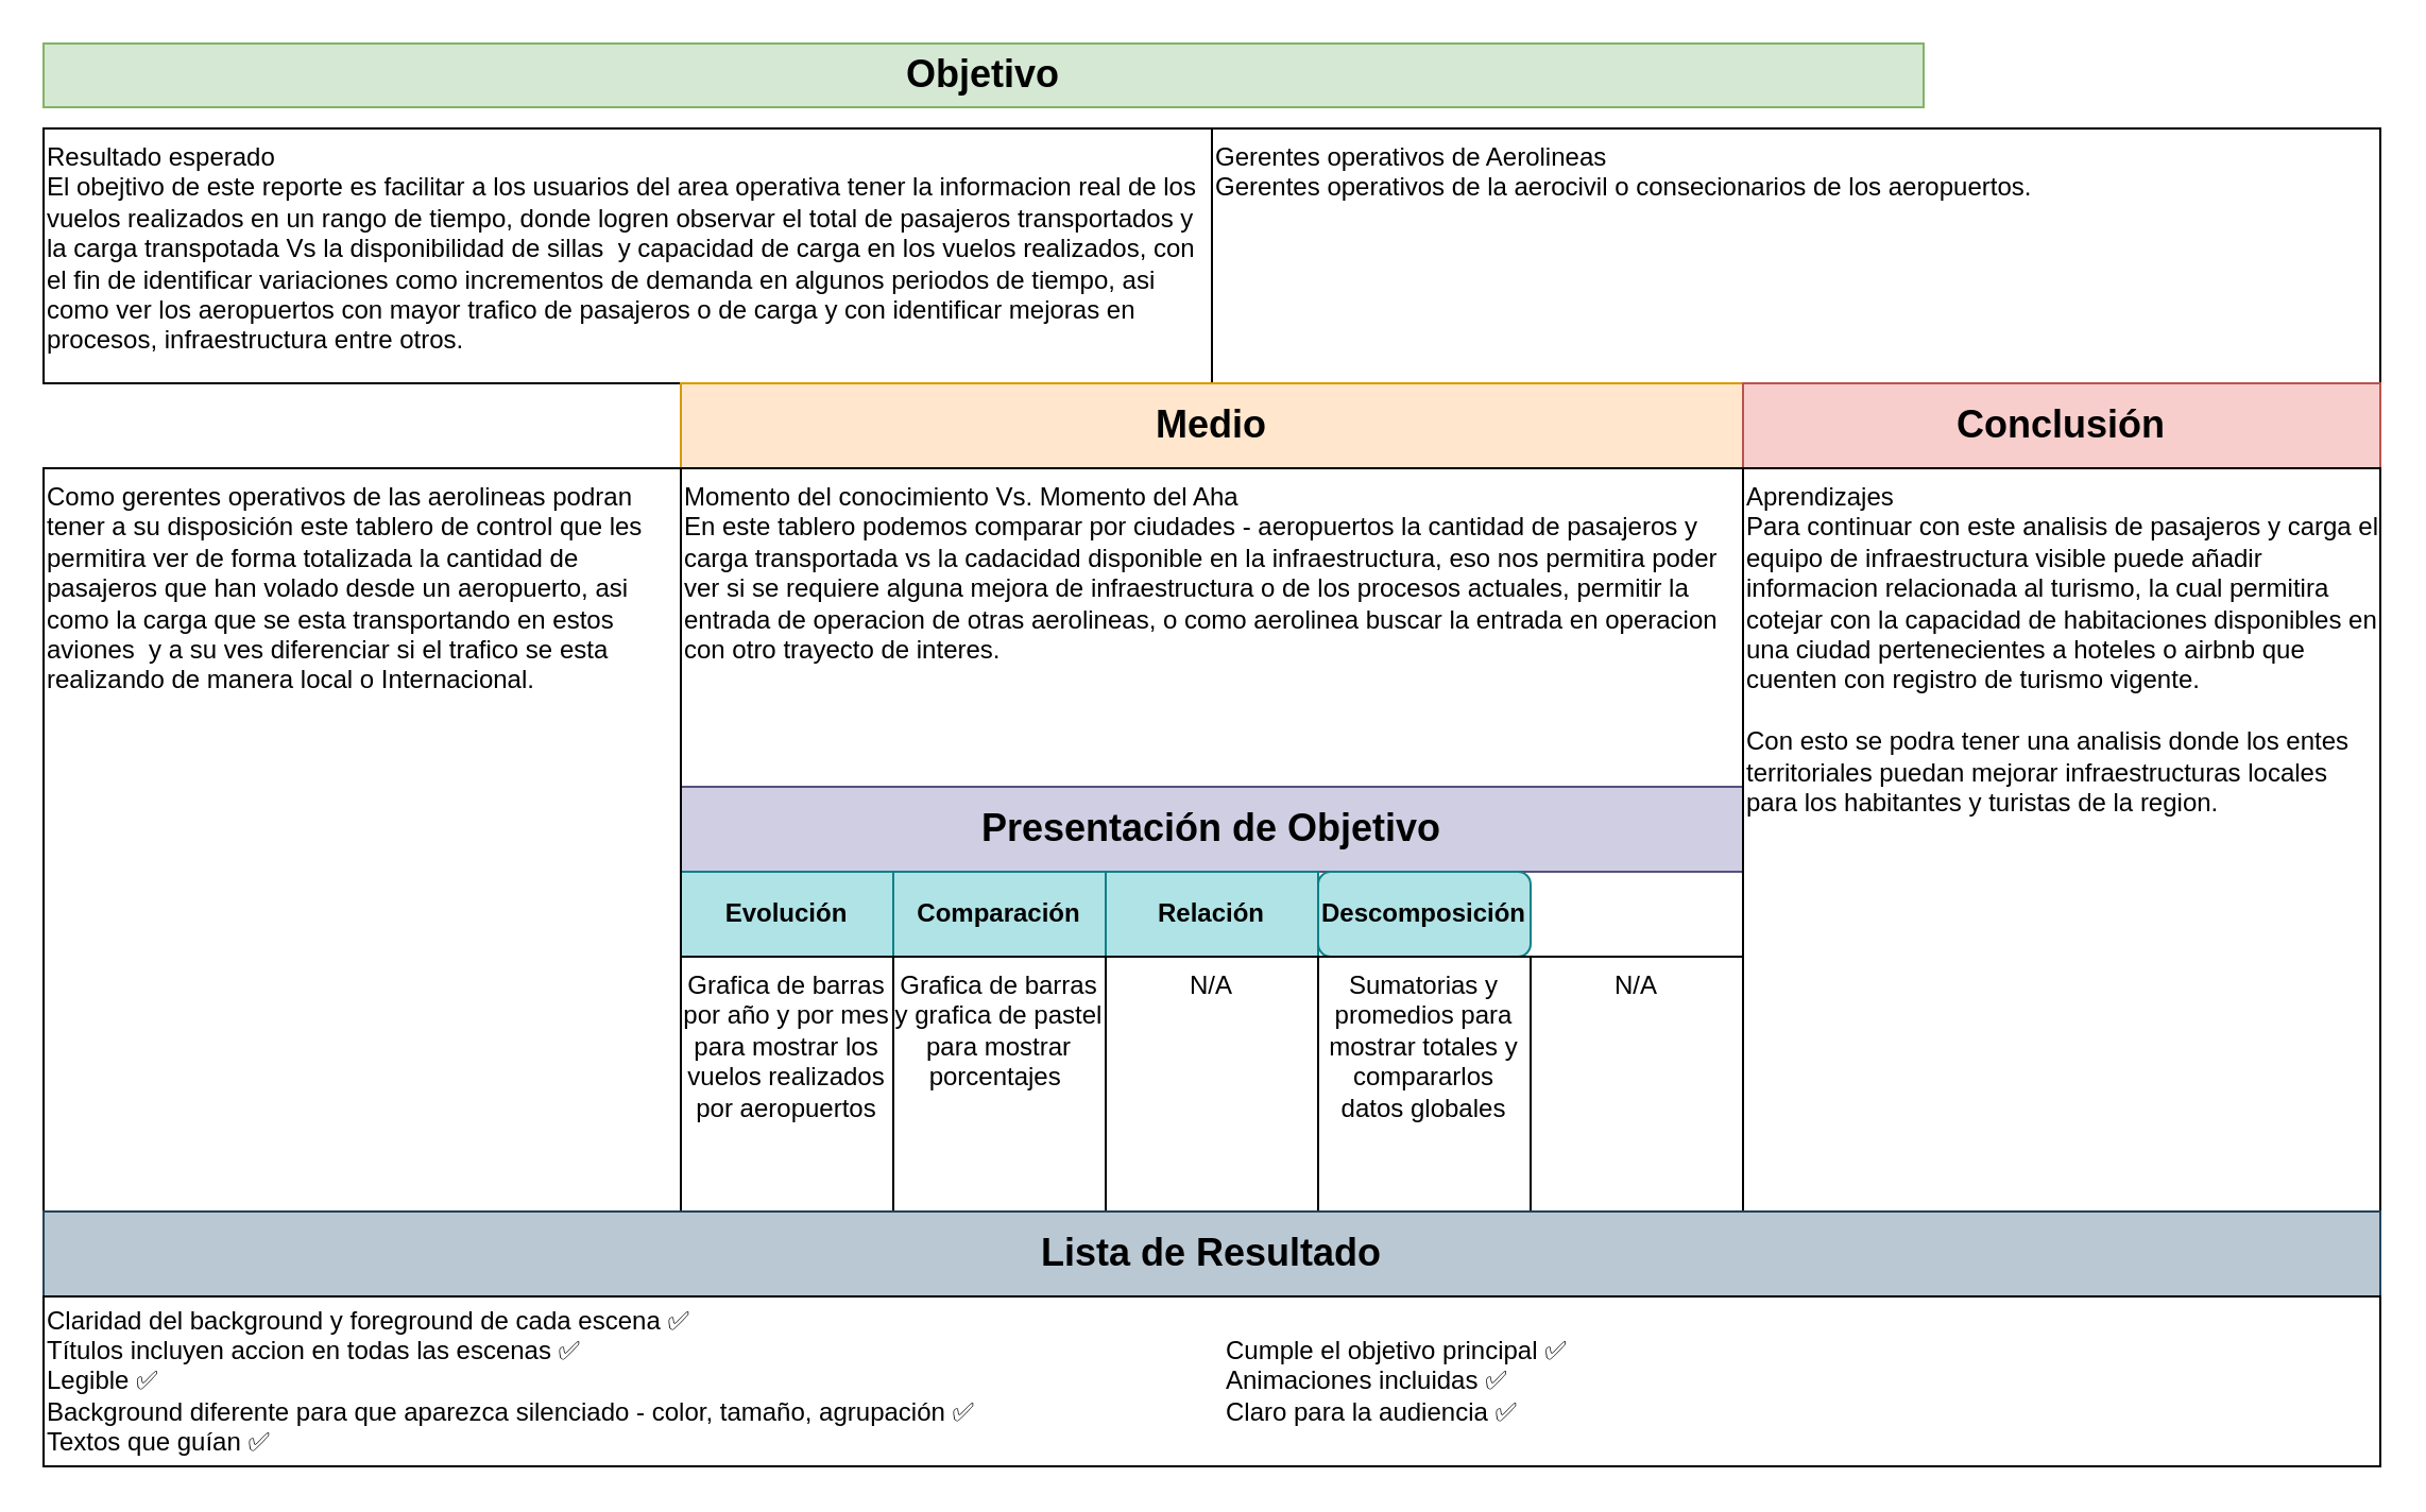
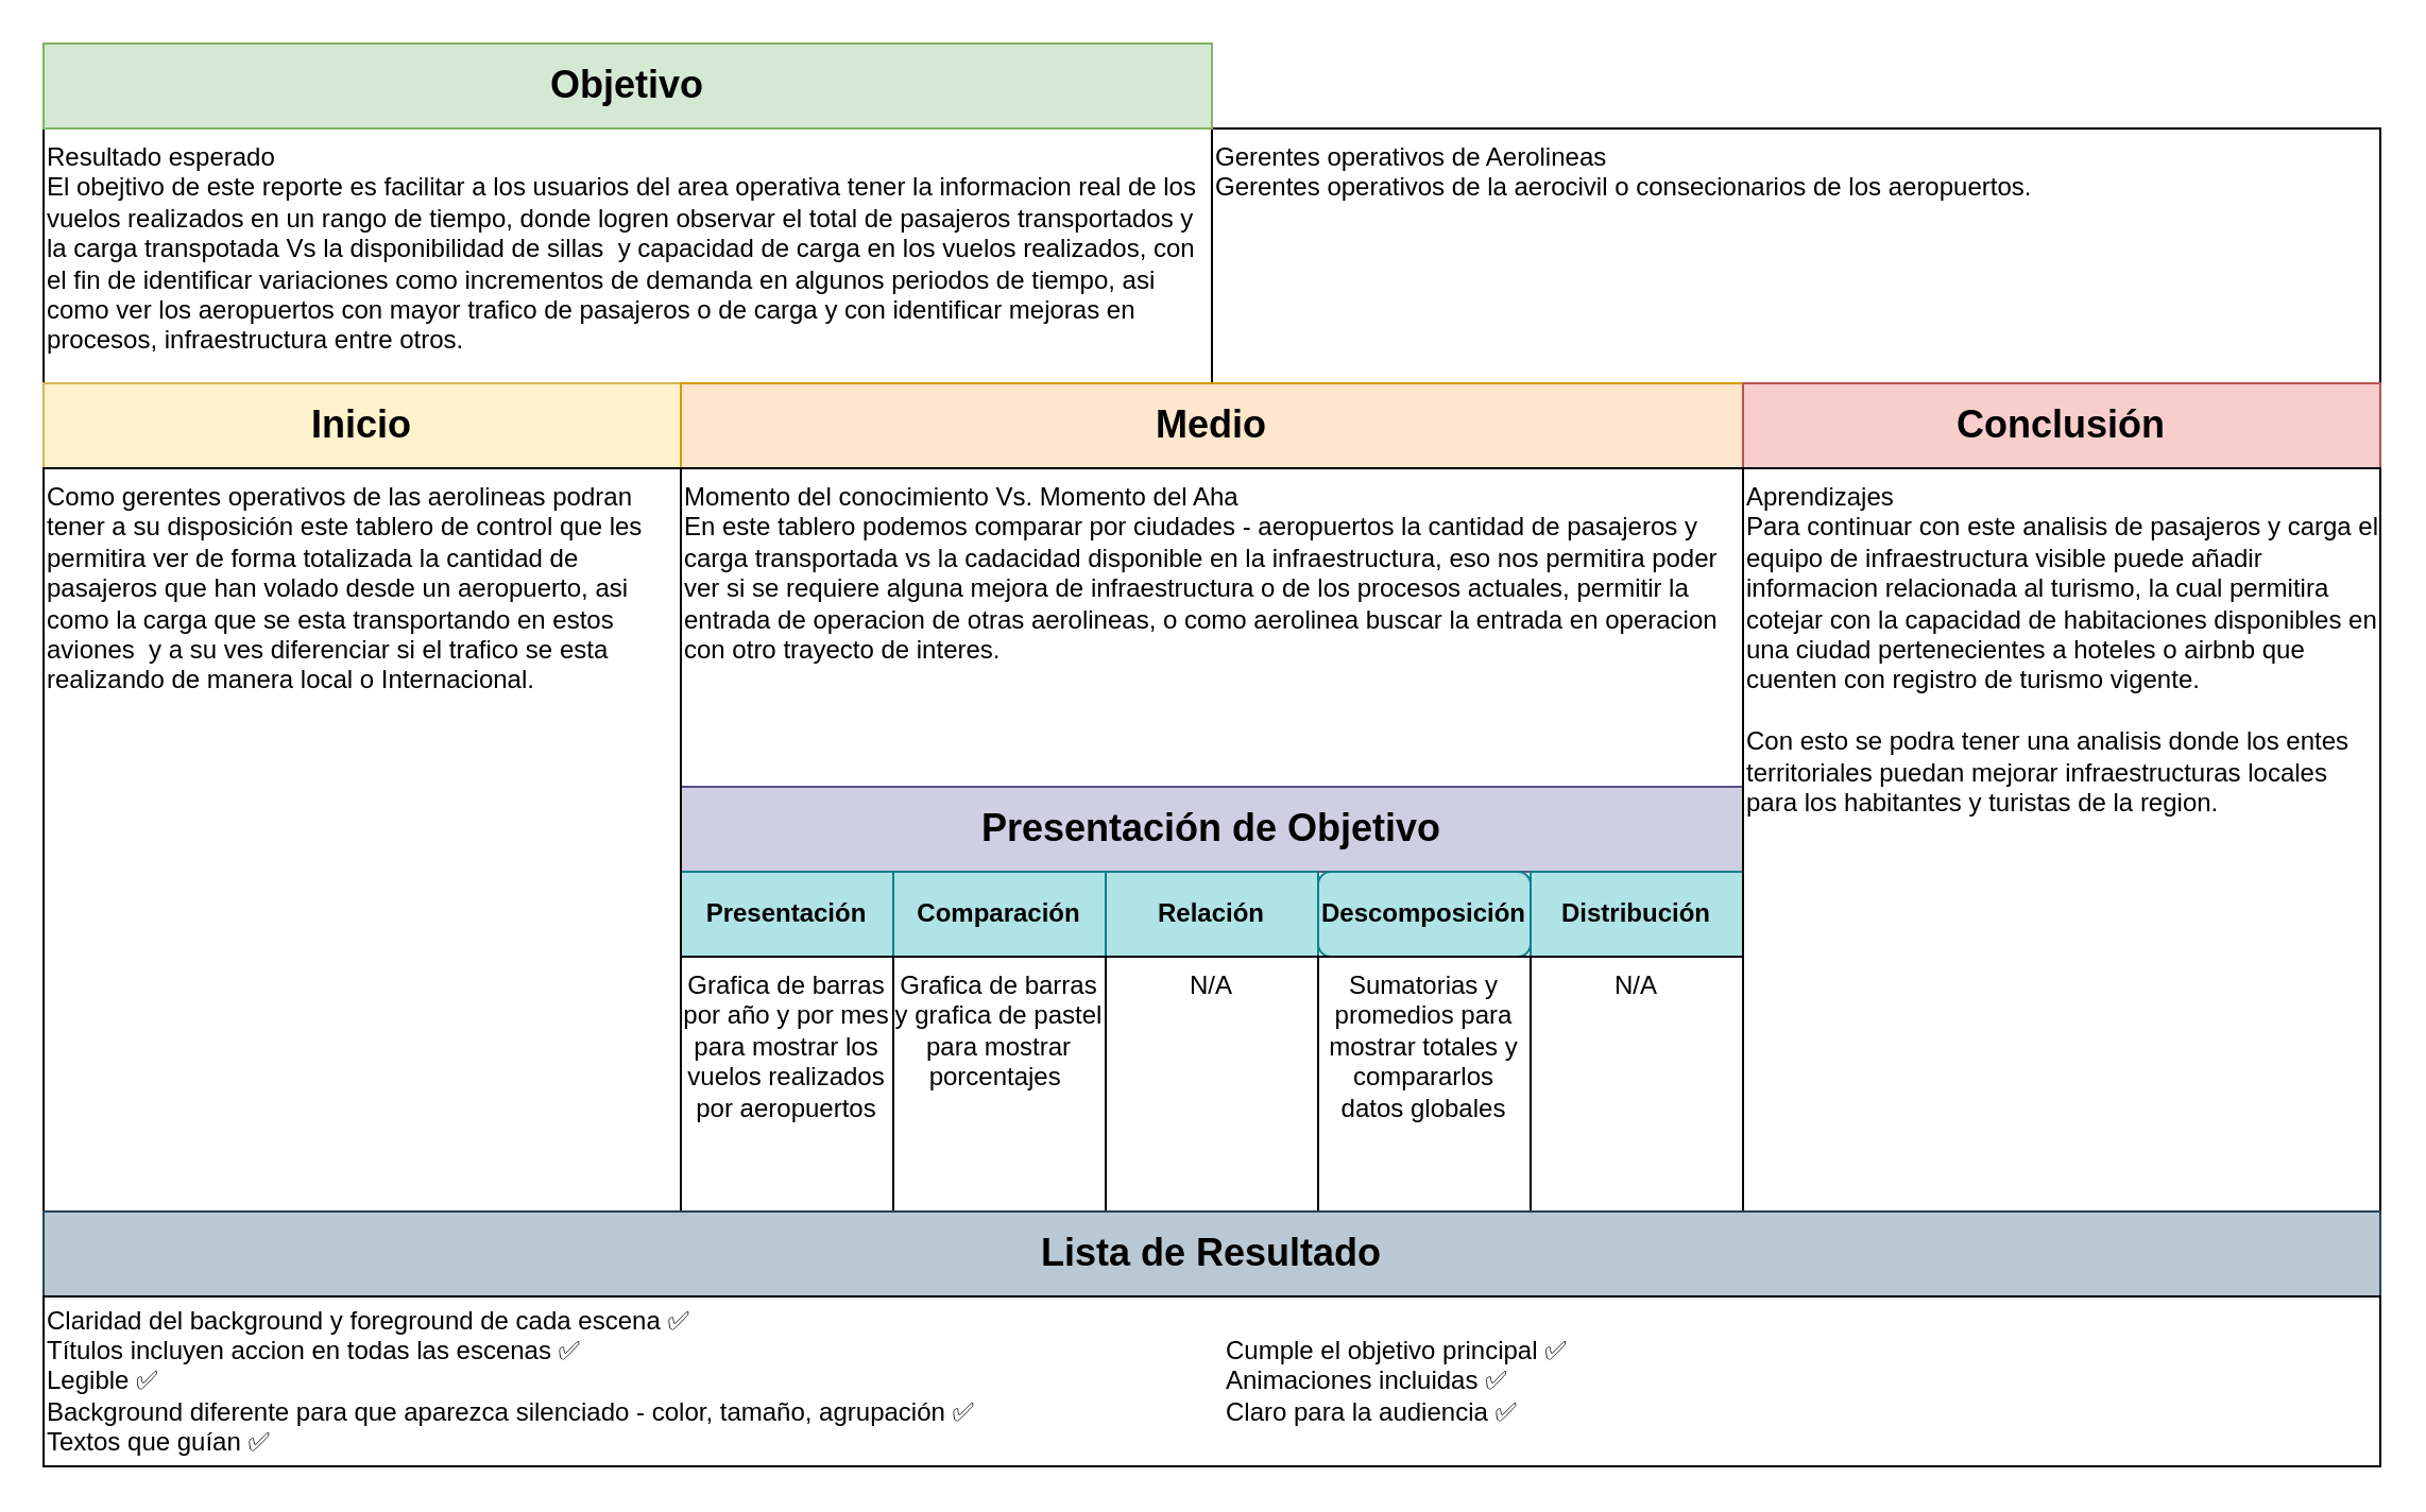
- <mxCell id="4" value="Objetivo" style="rounded=0;whiteSpace=wrap;html=1;fontStyle=1;fontSize=18;fillColor=#d5e8d4;strokeColor=#82b366;container=0;" parent="1" vertex="1"><mxGeometry x="20" y="20" width="885" height="30" as="geometry" /></mxCell>
+ <mxCell id="4" value="Objetivo" style="rounded=0;whiteSpace=wrap;html=1;fontStyle=1;fontSize=18;fillColor=#d5e8d4;strokeColor=#82b366;container=0;" parent="1" vertex="1"><mxGeometry x="20" y="20" width="550" height="40" as="geometry" /></mxCell>
+ <mxCell id="5" value="Inicio" style="rounded=0;whiteSpace=wrap;html=1;fontSize=18;fontStyle=1;fillColor=#fff2cc;strokeColor=#d6b656;container=0;" parent="1" vertex="1"><mxGeometry x="20" y="180" width="300" height="40" as="geometry" /></mxCell>
- <mxCell id="10" value="Evolución" style="rounded=0;whiteSpace=wrap;html=1;fontSize=12;fontStyle=1;fillColor=#b0e3e6;strokeColor=#0e8088;container=0;" parent="1" vertex="1"><mxGeometry x="320" y="410" width="100" height="40" as="geometry" /></mxCell>
+ <mxCell id="10" value="Presentación" style="rounded=0;whiteSpace=wrap;html=1;fontSize=12;fontStyle=1;fillColor=#b0e3e6;strokeColor=#0e8088;container=0;" parent="1" vertex="1"><mxGeometry x="320" y="410" width="100" height="40" as="geometry" /></mxCell>
+ <mxCell id="14" value="Distribución" style="rounded=0;whiteSpace=wrap;html=1;fontSize=12;fontStyle=1;fillColor=#b0e3e6;strokeColor=#0e8088;container=0;" parent="1" vertex="1"><mxGeometry x="720" y="410" width="100" height="40" as="geometry" /></mxCell>
